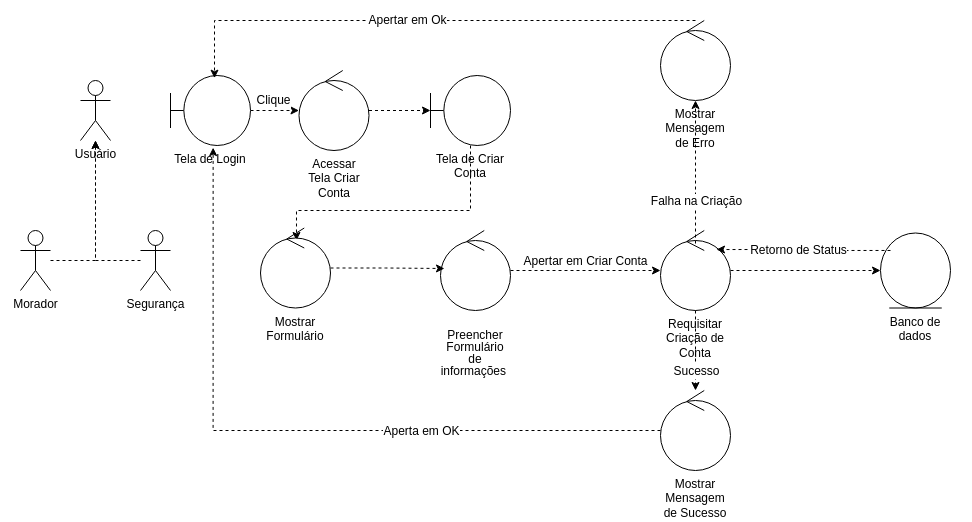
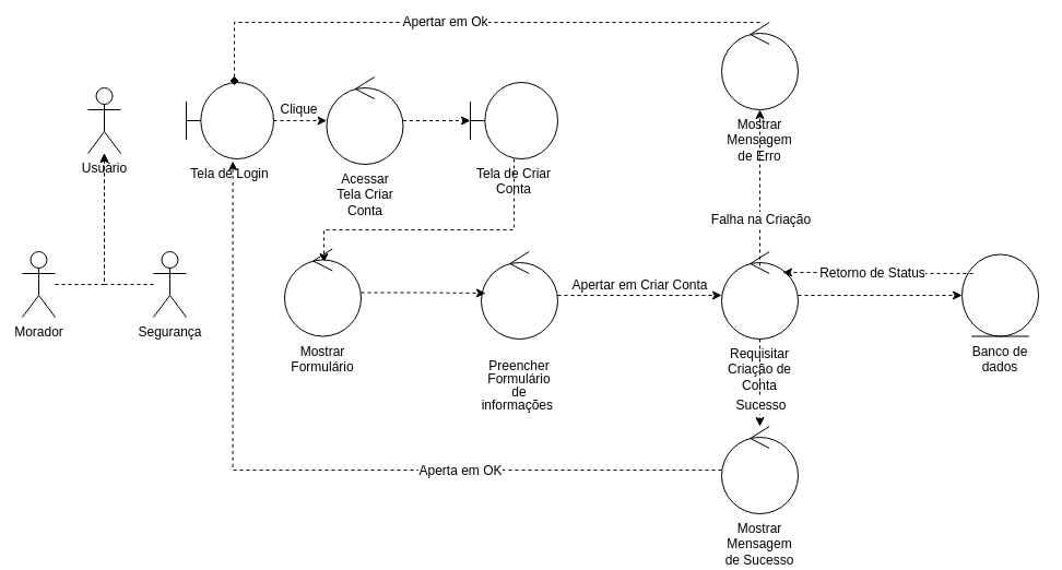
- <mxCell id="19" style="edgeStyle=orthogonalEdgeStyle;rounded=0;orthogonalLoop=1;jettySize=auto;html=1;entryX=0.55;entryY=0.038;entryDx=0;entryDy=0;entryPerimeter=0;fontFamily=Helvetica;fontSize=12;fontColor=default;dashed=1;" parent="1" source="18" target="10" edge="1"><mxGeometry relative="1" as="geometry"><Array as="points"><mxPoint x="214" y="20" /></Array></mxGeometry></mxCell>
+ <mxCell id="19" style="edgeStyle=orthogonalEdgeStyle;rounded=0;orthogonalLoop=1;jettySize=auto;html=1;entryX=0.55;entryY=0.038;entryDx=0;entryDy=0;entryPerimeter=0;fontFamily=Helvetica;fontSize=12;fontColor=default;dashed=1;endArrow=diamond;" parent="1" source="18" target="10" edge="1"><mxGeometry relative="1" as="geometry"><Array as="points"><mxPoint x="214" y="20" /></Array></mxGeometry></mxCell>
